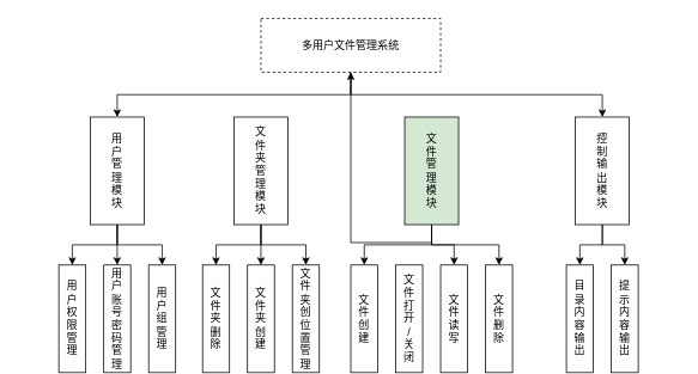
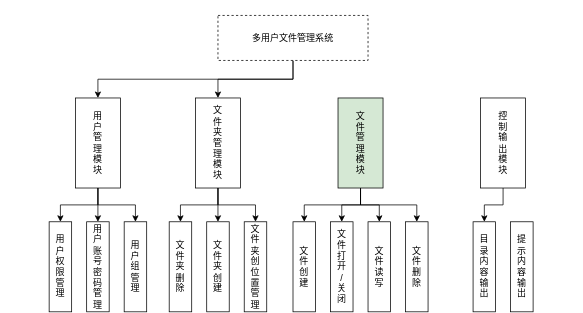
- <mxCell id="3" style="edgeStyle=orthogonalEdgeStyle;rounded=0;orthogonalLoop=1;jettySize=auto;html=1;exitX=0.5;exitY=1;exitDx=0;exitDy=0;entryX=0;entryY=0.5;entryDx=0;entryDy=0;" edge="1" parent="1" source="4" target="20"><mxGeometry relative="1" as="geometry" /></mxCell>
+ <mxCell id="3" style="edgeStyle=orthogonalEdgeStyle;rounded=0;orthogonalLoop=1;jettySize=auto;html=1;exitX=0.5;exitY=1;exitDx=0;exitDy=0;" edge="1" parent="1" source="4" target="17"><mxGeometry relative="1" as="geometry" /></mxCell>
- <mxCell id="10" style="edgeStyle=orthogonalEdgeStyle;rounded=0;orthogonalLoop=1;jettySize=auto;html=1;exitX=1;exitY=0.5;exitDx=0;exitDy=0;" edge="1" parent="1" source="13" target="4"><mxGeometry relative="1" as="geometry" /></mxCell>
+ <mxCell id="10" style="edgeStyle=orthogonalEdgeStyle;rounded=0;orthogonalLoop=1;jettySize=auto;html=1;exitX=1;exitY=0.5;exitDx=0;exitDy=0;entryX=0;entryY=0.5;entryDx=0;entryDy=0;" edge="1" parent="1" source="13" target="33"><mxGeometry relative="1" as="geometry" /></mxCell>
- <mxCell id="19" style="edgeStyle=orthogonalEdgeStyle;rounded=0;orthogonalLoop=1;jettySize=auto;html=1;exitX=1;exitY=0.5;exitDx=0;exitDy=0;entryX=0;entryY=0.5;entryDx=0;entryDy=0;" edge="1" parent="1" source="20" target="36"><mxGeometry relative="1" as="geometry" /></mxCell>
